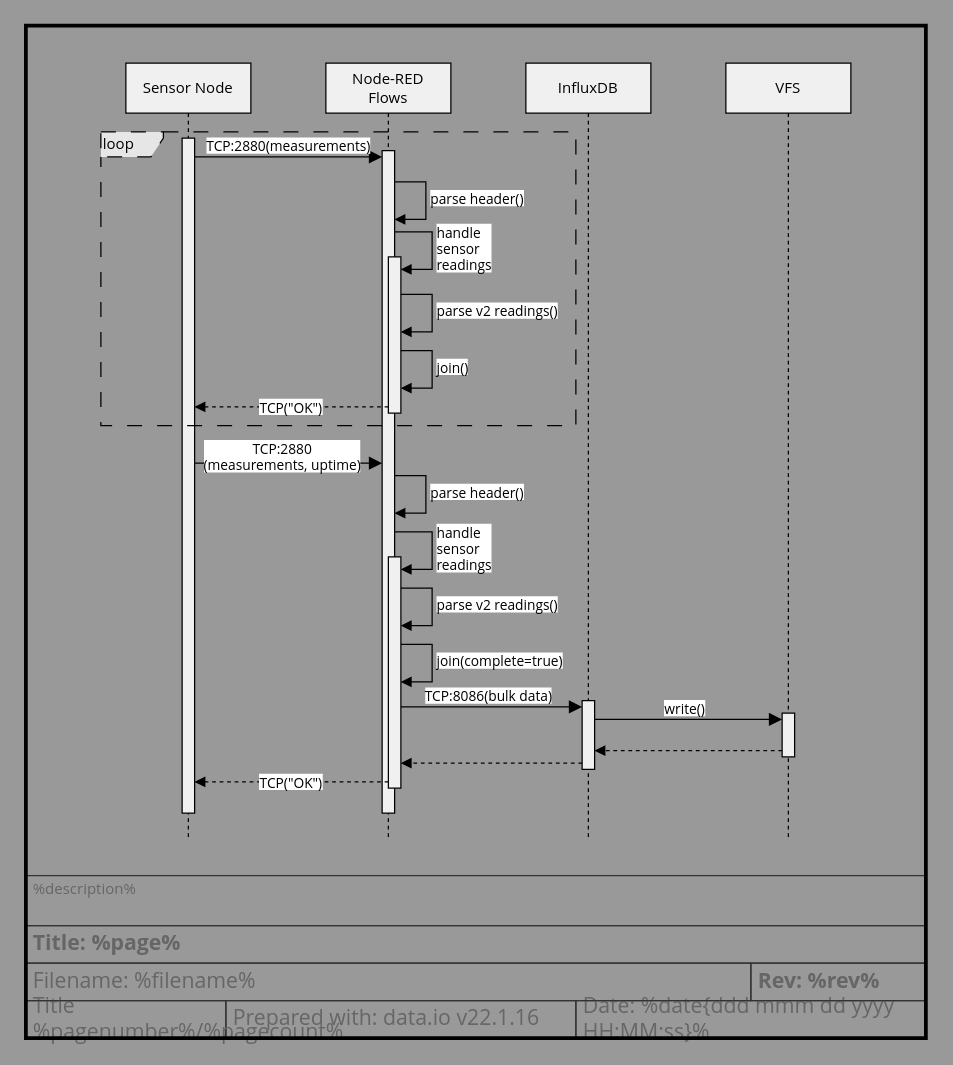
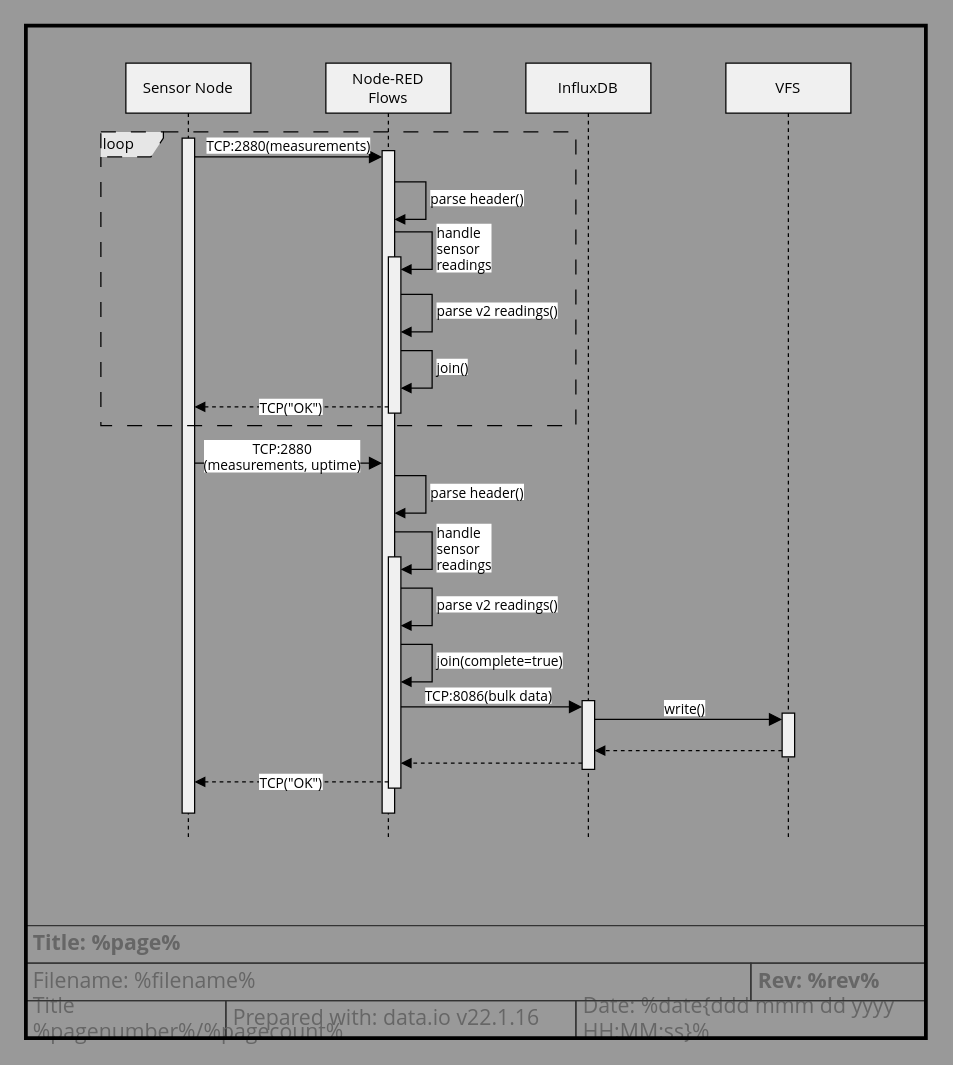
- <mxCell id="7" value="&lt;div align=&quot;left&quot;&gt;%description%&lt;/div&gt;" style="strokeWidth=1;shadow=0;dashed=0;html=1;shape=mxgraph.mockup.text.textBox;fontColor=#666666;align=left;verticalAlign=top;fontSize=12;spacingLeft=4;spacingTop=-3;whiteSpace=wrap;strokeColor=#333333;mainText=;fillColor=none;fontFamily=Open Sans;movable=1;resizable=1;rotatable=1;deletable=1;editable=1;locked=0;connectable=1;" parent="1" vertex="1"><mxGeometry x="20" y="700" width="720" height="40" as="geometry" /></mxCell>
